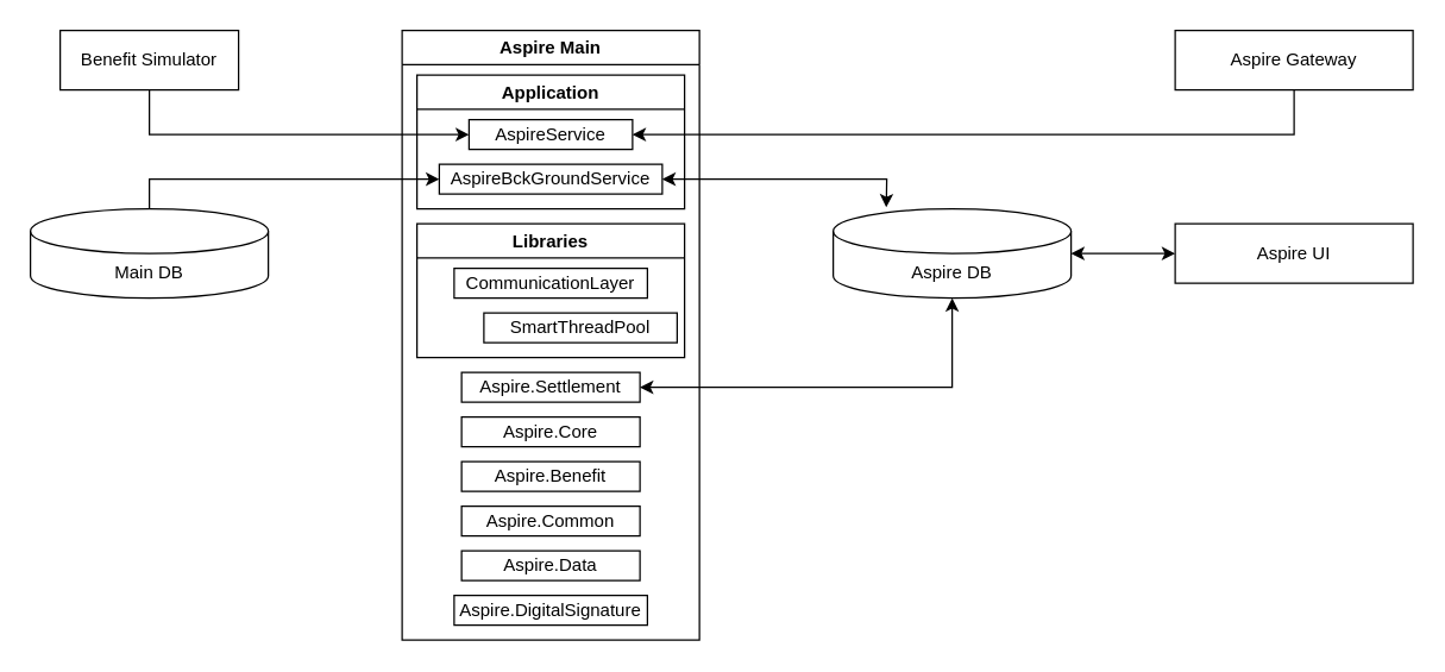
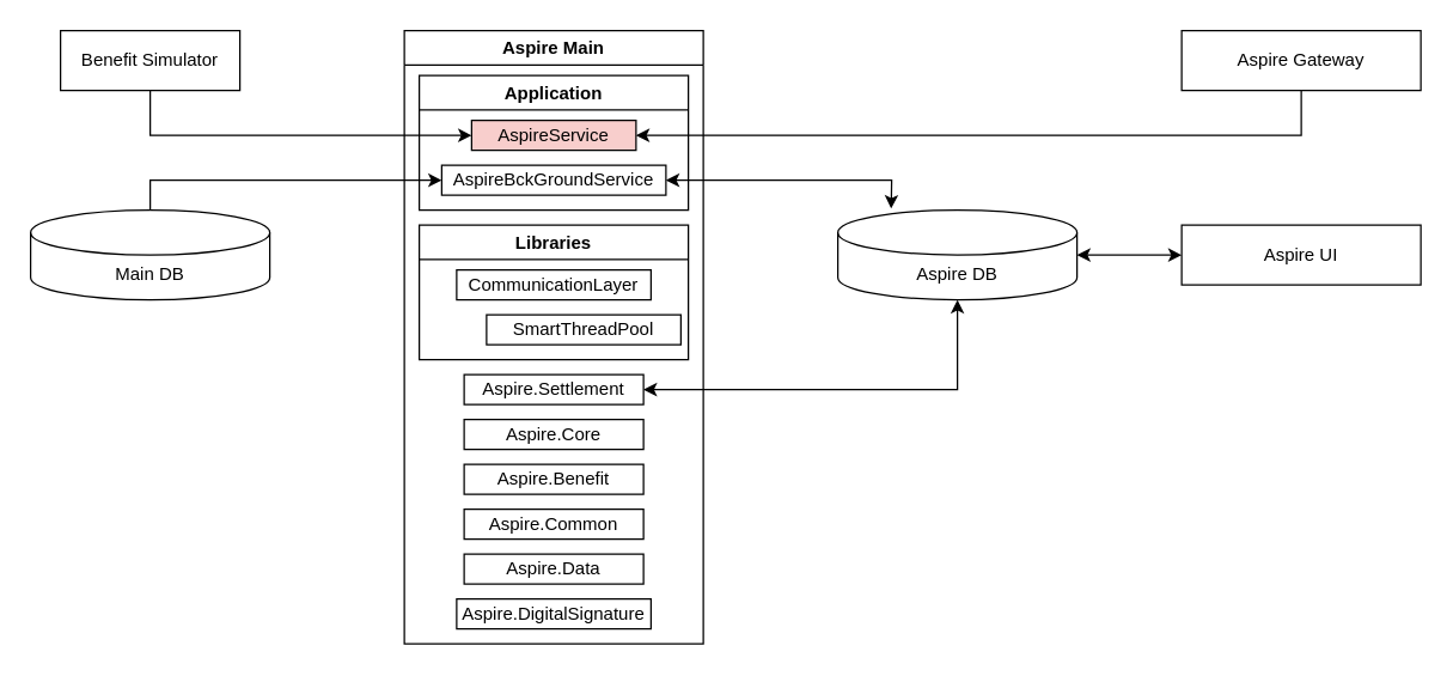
- <mxCell id="4" value="AspireService" style="rounded=0;whiteSpace=wrap;html=1;" parent="3" vertex="1"><mxGeometry x="35" y="30" width="110" height="20" as="geometry" /></mxCell>
+ <mxCell id="4" value="AspireService" style="rounded=0;whiteSpace=wrap;html=1;fillColor=#f8cecc;" parent="3" vertex="1"><mxGeometry x="35" y="30" width="110" height="20" as="geometry" /></mxCell>
